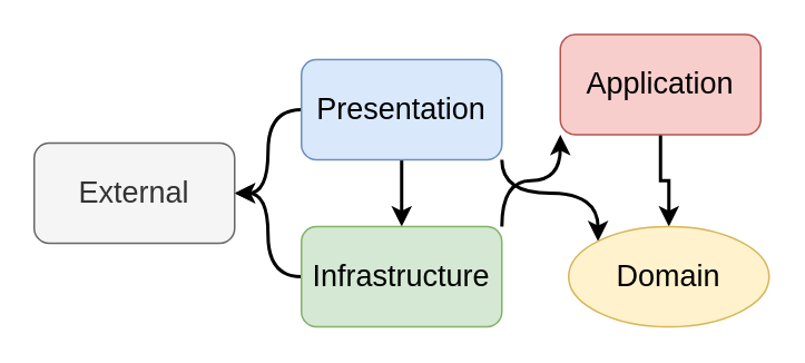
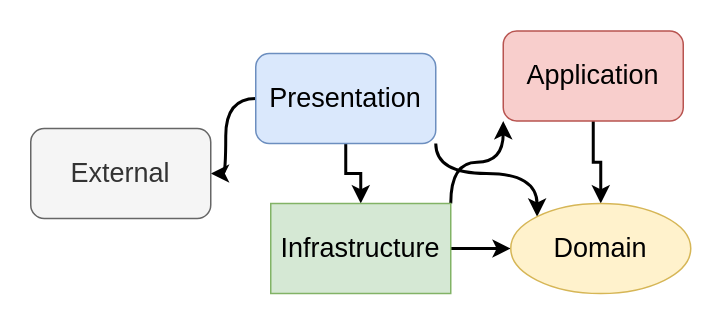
- <mxCell id="7" value="Presentation" style="rounded=1;whiteSpace=wrap;html=1;fillColor=#dae8fc;strokeColor=#6c8ebf;fontSize=18;" parent="1" vertex="1"><mxGeometry x="180" width="120" height="60" as="geometry" y="35" /></mxCell>
+ <mxCell id="7" value="Presentation" style="rounded=1;whiteSpace=wrap;html=1;fillColor=#dae8fc;strokeColor=#6c8ebf;fontSize=18;" parent="1" vertex="1"><mxGeometry x="170" y="35" width="120" height="60" as="geometry" /></mxCell>
- <mxCell id="2" value="" style="edgeStyle=orthogonalEdgeStyle;rounded=0;orthogonalLoop=1;jettySize=auto;html=1;curved=1;strokeColor=default;strokeWidth=2;" parent="1" source="9" target="4" edge="1"><mxGeometry relative="1" as="geometry" /></mxCell>
+ <mxCell id="2" value="" style="edgeStyle=orthogonalEdgeStyle;rounded=0;orthogonalLoop=1;jettySize=auto;html=1;curved=1;strokeColor=default;strokeWidth=2;" parent="1" source="9" target="12" edge="1"><mxGeometry relative="1" as="geometry" /></mxCell>
- <mxCell id="9" value="Infrastructure" style="rounded=1;whiteSpace=wrap;html=1;fillColor=#d5e8d4;strokeColor=#82b366;fontSize=18;" parent="1" vertex="1"><mxGeometry x="180" y="135" width="120" height="60" as="geometry" /></mxCell>
+ <mxCell id="9" value="Infrastructure" style="whiteSpace=wrap;html=1;fillColor=#d5e8d4;strokeColor=#82b366;fontSize=18;rounded=0;" parent="1" vertex="1"><mxGeometry x="180" y="135" width="120" height="60" as="geometry" /></mxCell>
